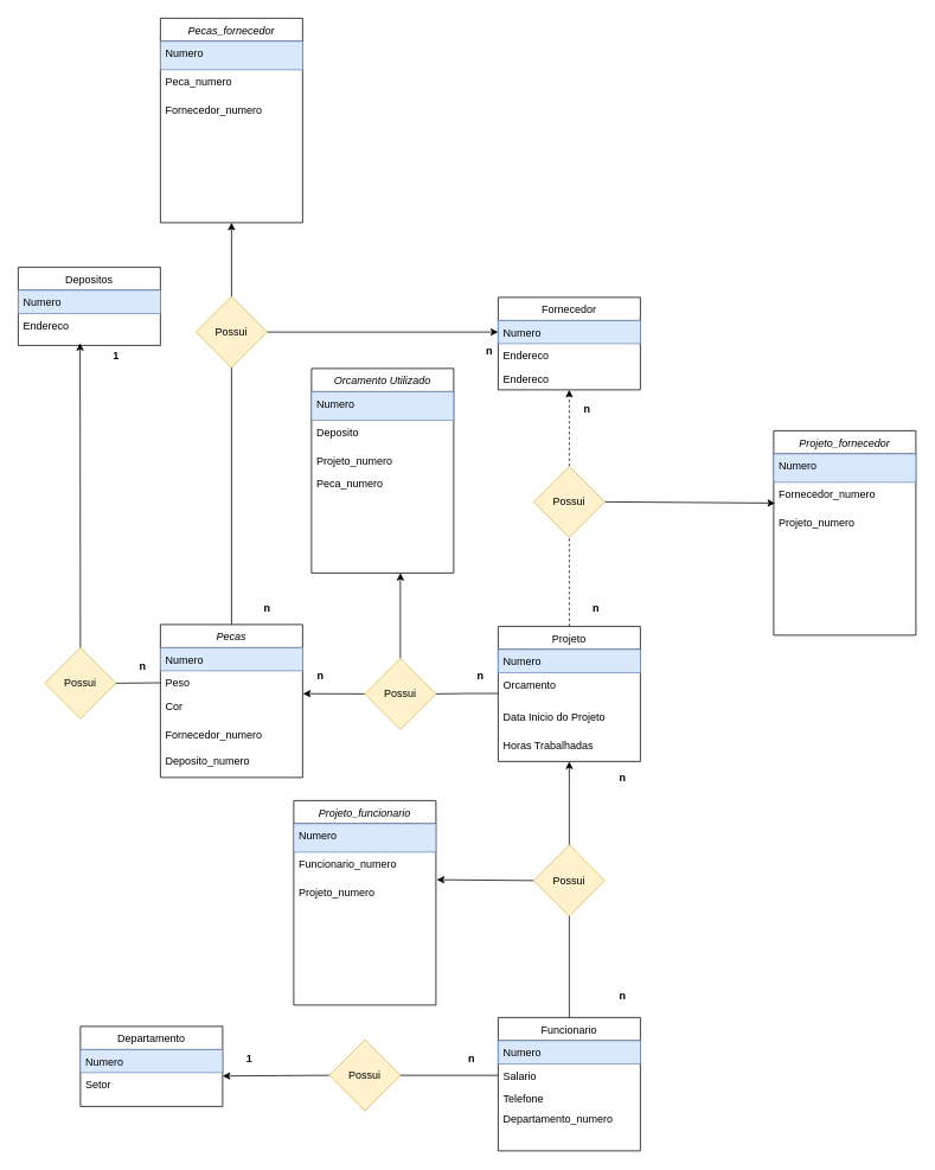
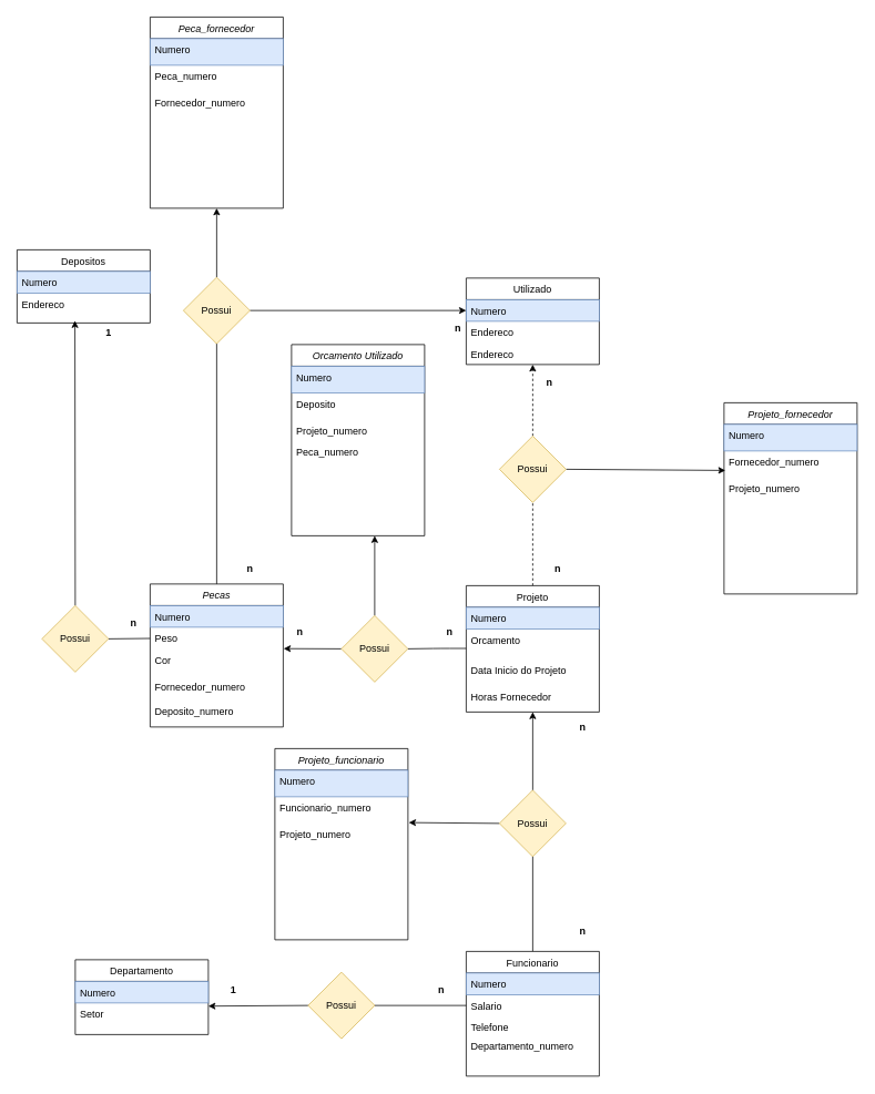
- <mxCell id="36" value="Pecas_fornecedor" style="swimlane;fontStyle=2;align=center;verticalAlign=top;childLayout=stackLayout;horizontal=1;startSize=26;horizontalStack=0;resizeParent=1;resizeLast=0;collapsible=1;marginBottom=0;rounded=0;shadow=0;strokeWidth=1;" vertex="1" parent="1"><mxGeometry x="180" y="20" width="160" height="230" as="geometry"><mxRectangle x="230" y="140" width="160" height="26" as="alternateBounds" /></mxGeometry></mxCell>
+ <mxCell id="36" value="Peca_fornecedor" style="swimlane;fontStyle=2;align=center;verticalAlign=top;childLayout=stackLayout;horizontal=1;startSize=26;horizontalStack=0;resizeParent=1;resizeLast=0;collapsible=1;marginBottom=0;rounded=0;shadow=0;strokeWidth=1;" vertex="1" parent="1"><mxGeometry x="180" y="20" width="160" height="230" as="geometry"><mxRectangle x="230" y="140" width="160" height="26" as="alternateBounds" /></mxGeometry></mxCell>
- <mxCell id="44" value="Fornecedor" style="swimlane;fontStyle=0;align=center;verticalAlign=top;childLayout=stackLayout;horizontal=1;startSize=26;horizontalStack=0;resizeParent=1;resizeLast=0;collapsible=1;marginBottom=0;rounded=0;shadow=0;strokeWidth=1;" parent="1" vertex="1"><mxGeometry x="560" y="334" width="160" height="104" as="geometry"><mxRectangle x="130" y="380" width="160" height="26" as="alternateBounds" /></mxGeometry></mxCell>
+ <mxCell id="44" value="Utilizado" style="swimlane;fontStyle=0;align=center;verticalAlign=top;childLayout=stackLayout;horizontal=1;startSize=26;horizontalStack=0;resizeParent=1;resizeLast=0;collapsible=1;marginBottom=0;rounded=0;shadow=0;strokeWidth=1;" parent="1" vertex="1"><mxGeometry x="560" y="334" width="160" height="104" as="geometry"><mxRectangle x="130" y="380" width="160" height="26" as="alternateBounds" /></mxGeometry></mxCell>
- <mxCell id="58" value="Horas Trabalhadas" style="text;align=left;verticalAlign=top;spacingLeft=4;spacingRight=4;overflow=hidden;rotatable=0;points=[[0,0.5],[1,0.5]];portConstraint=eastwest;rounded=0;shadow=0;html=0;" vertex="1" parent="54"><mxGeometry y="120" width="160" height="32" as="geometry" /></mxCell>
+ <mxCell id="58" value="Horas Fornecedor" style="text;align=left;verticalAlign=top;spacingLeft=4;spacingRight=4;overflow=hidden;rotatable=0;points=[[0,0.5],[1,0.5]];portConstraint=eastwest;rounded=0;shadow=0;html=0;" vertex="1" parent="54"><mxGeometry y="120" width="160" height="32" as="geometry" /></mxCell>
